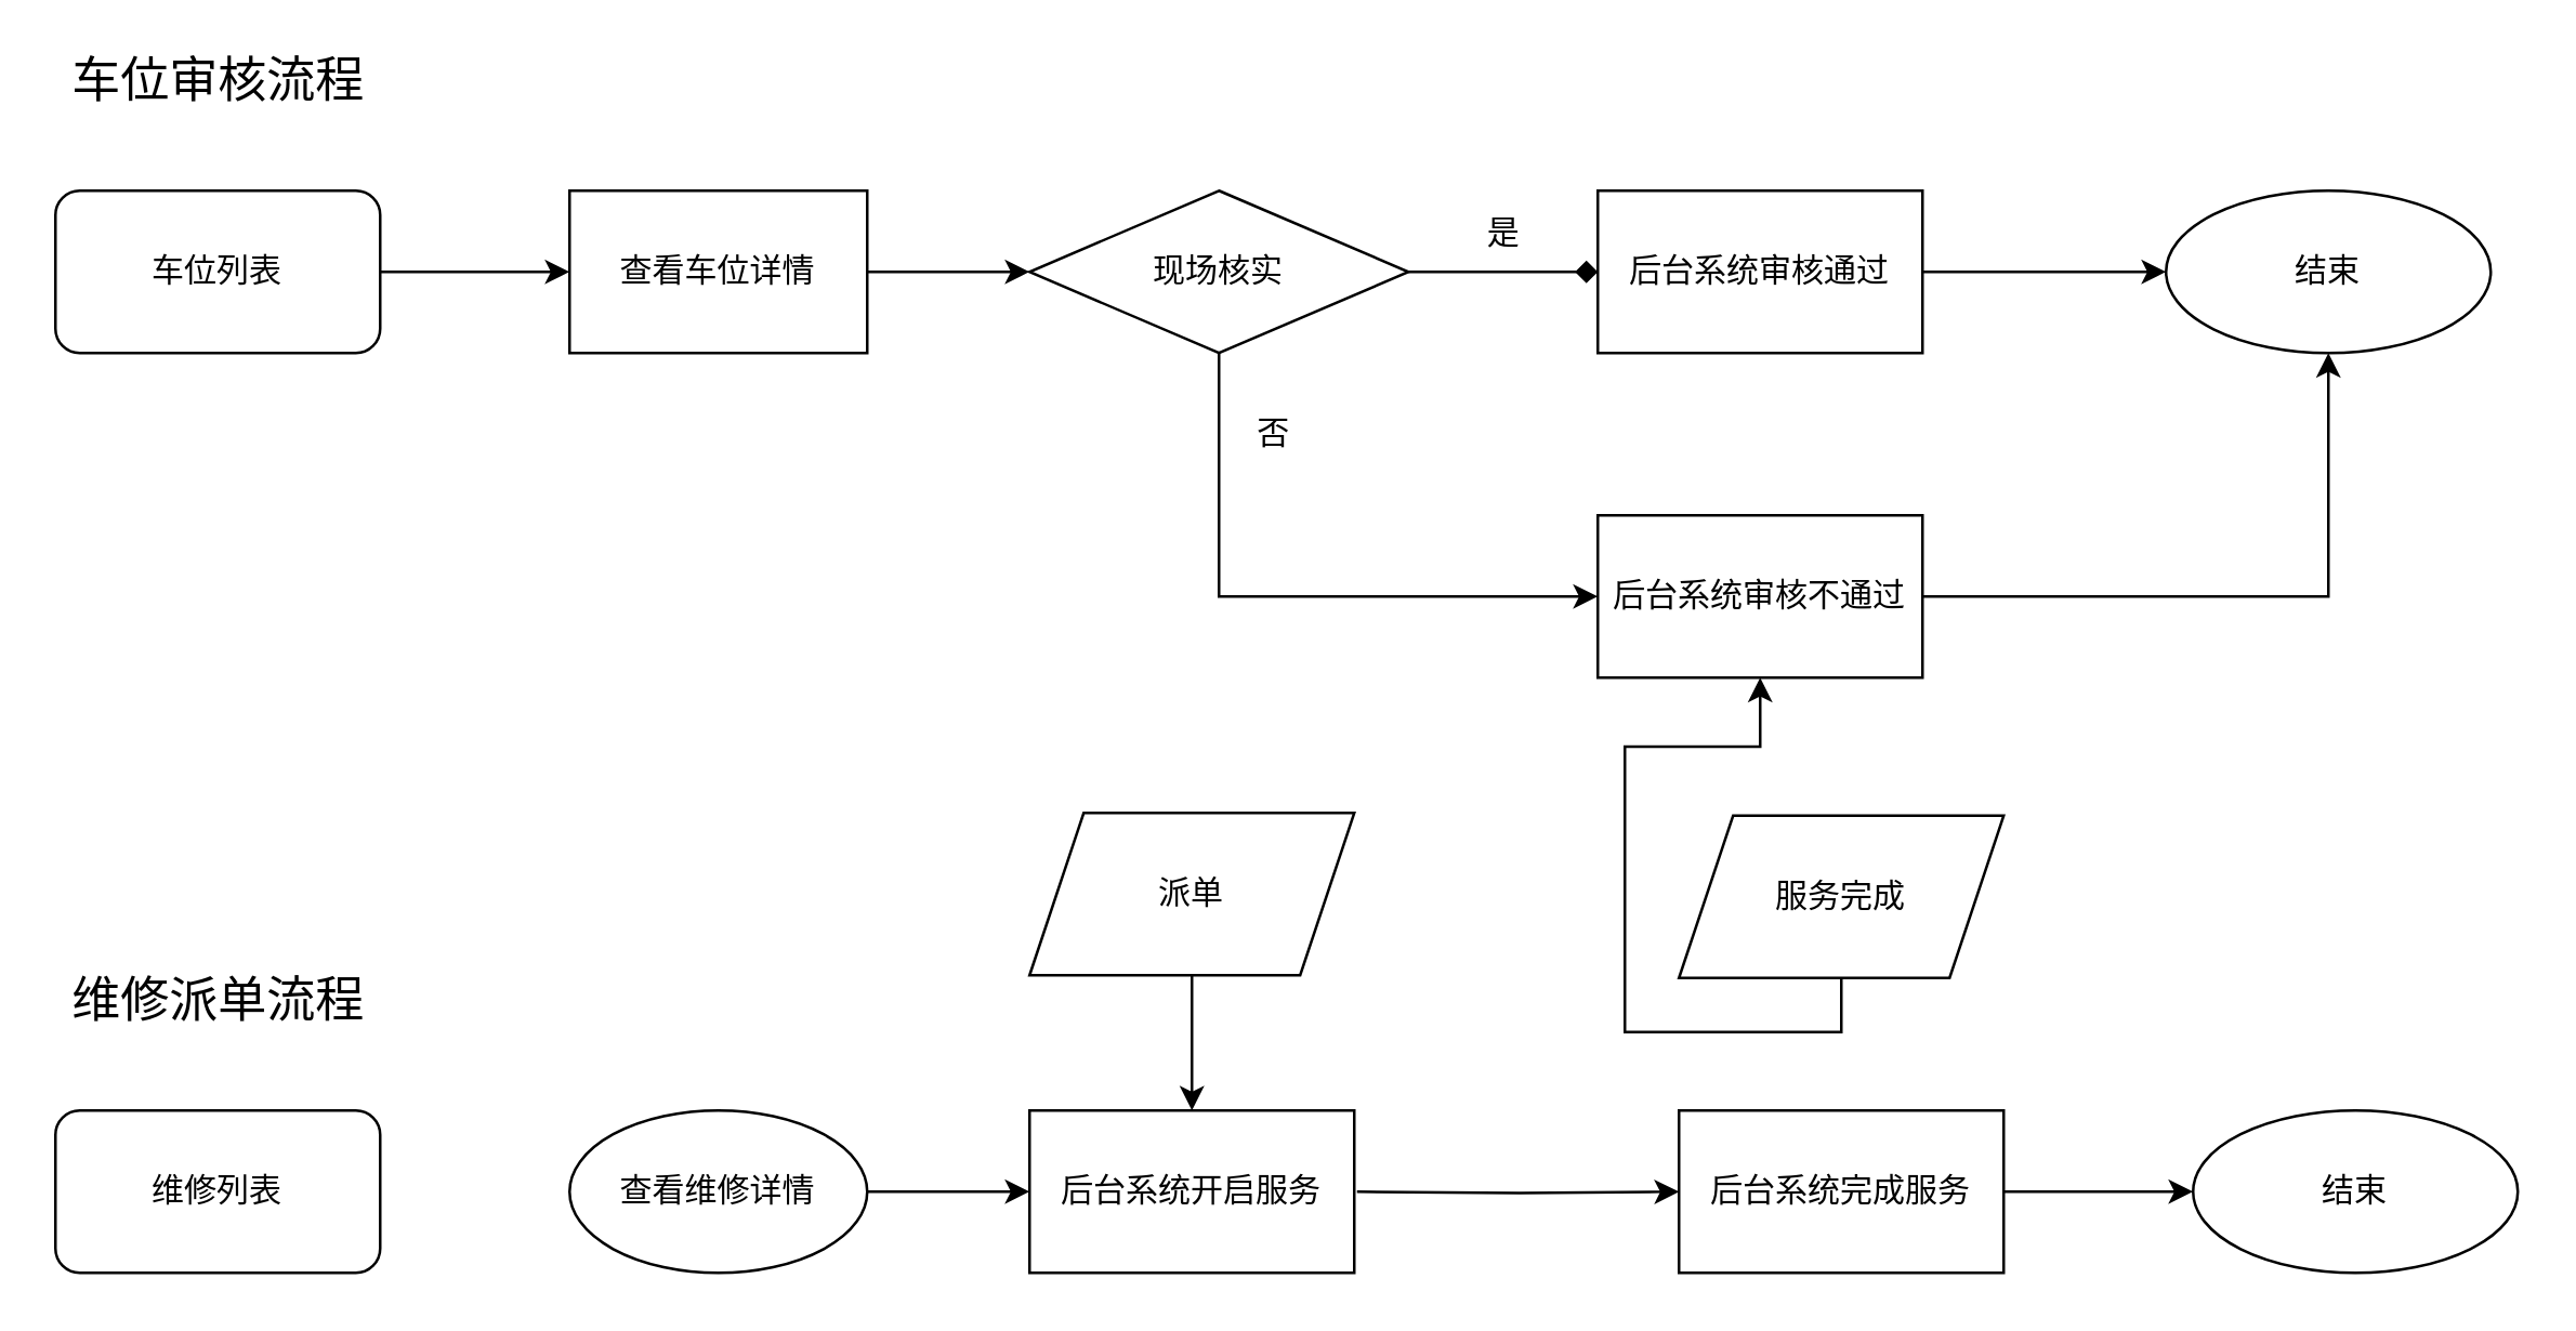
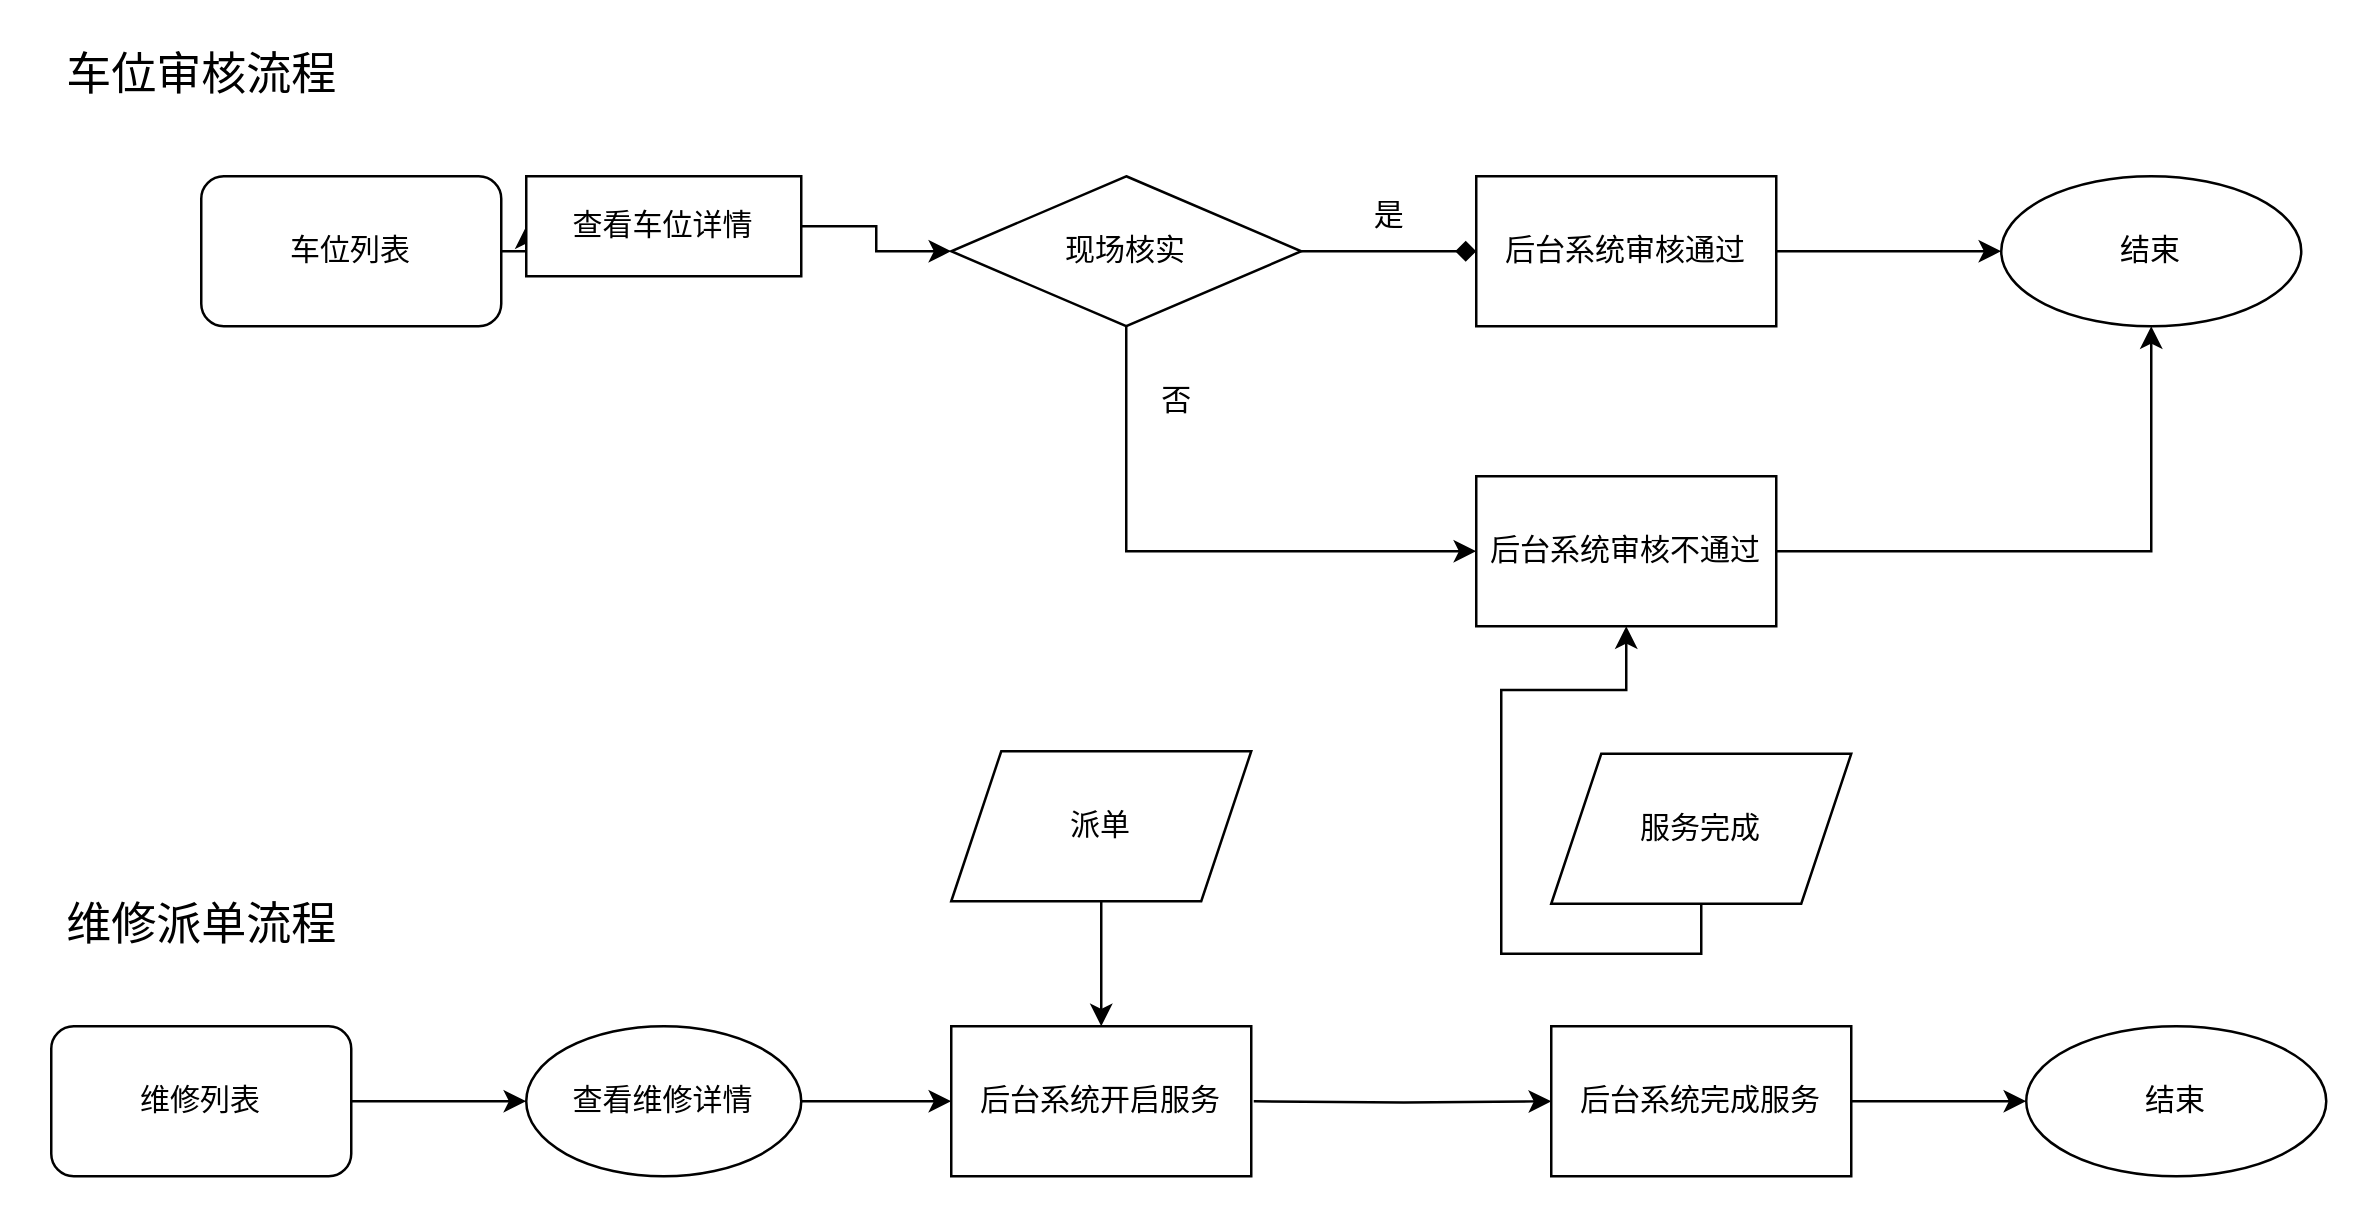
- <mxCell id="4" value="车位列表" style="rounded=1;whiteSpace=wrap;html=1;strokeWidth=1;" vertex="1" parent="1"><mxGeometry x="20" y="70" width="120" height="60" as="geometry" /></mxCell>
+ <mxCell id="4" value="车位列表" style="rounded=1;whiteSpace=wrap;html=1;strokeWidth=1;" vertex="1" parent="1"><mxGeometry x="80" y="70" width="120" height="60" as="geometry" /></mxCell>
- <mxCell id="6" value="查看车位详情" style="rounded=0;whiteSpace=wrap;html=1;strokeWidth=1;" vertex="1" parent="1"><mxGeometry x="210" y="70" width="110" height="60" as="geometry" /></mxCell>
+ <mxCell id="6" value="查看车位详情" style="rounded=0;whiteSpace=wrap;html=1;strokeWidth=1;" vertex="1" parent="1"><mxGeometry x="210" y="70" width="110" height="40" as="geometry" /></mxCell>
+ <mxCell id="18" style="edgeStyle=orthogonalEdgeStyle;rounded=0;orthogonalLoop=1;jettySize=auto;html=1;exitX=1;exitY=0.5;exitDx=0;exitDy=0;entryX=0;entryY=0.5;entryDx=0;entryDy=0;" edge="1" source="19" target="21" parent="1"><mxGeometry relative="1" as="geometry" /></mxCell>
